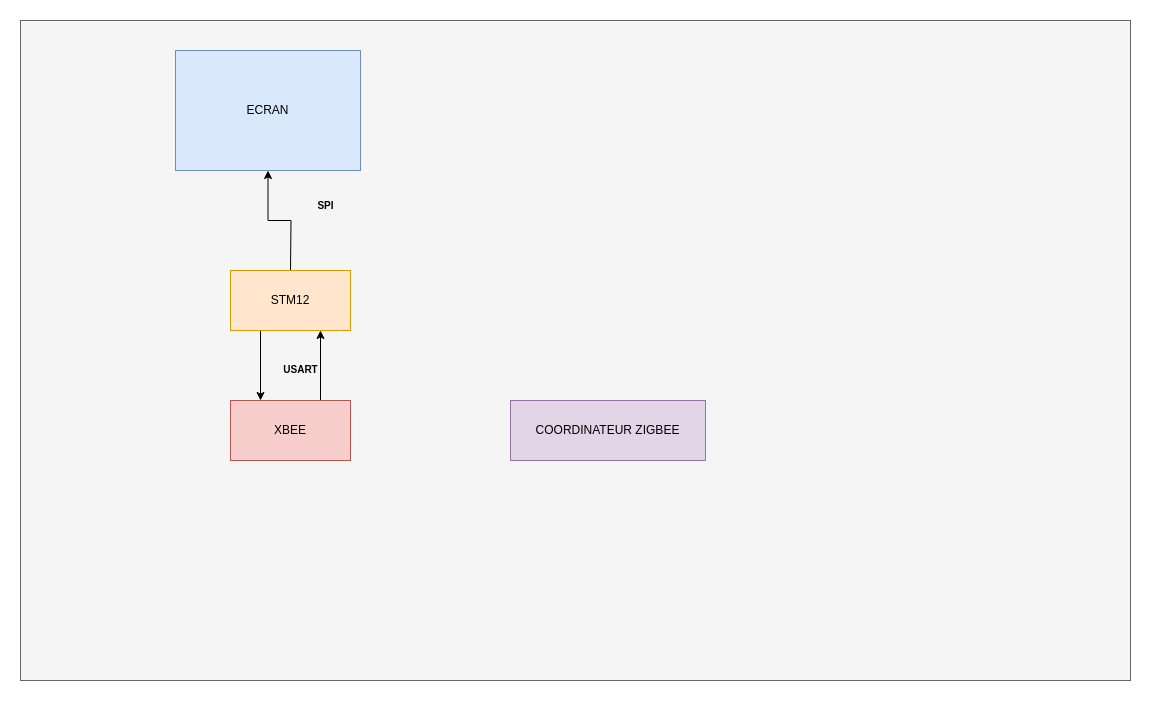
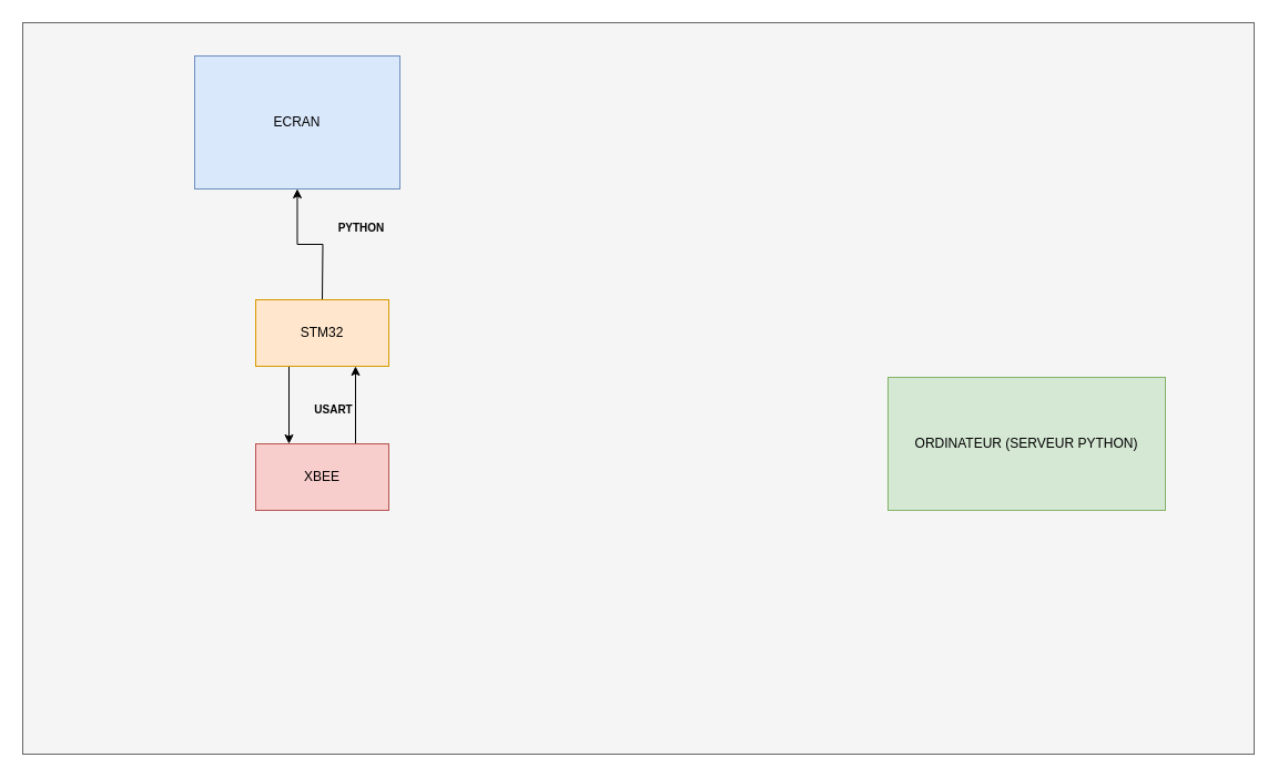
- <mxCell id="9" value="&lt;div style=&quot;font-size: 10px;&quot;&gt;SPI&lt;br&gt;&lt;/div&gt;" style="text;strokeColor=none;fillColor=none;html=1;fontSize=24;fontStyle=1;verticalAlign=middle;align=center;" parent="1" vertex="1"><mxGeometry x="300" y="190" width="50" height="30" as="geometry" /></mxCell>
+ <mxCell id="9" value="&lt;div style=&quot;font-size: 10px;&quot;&gt;PYTHON&lt;br&gt;&lt;/div&gt;" style="text;strokeColor=none;fillColor=none;html=1;fontSize=24;fontStyle=1;verticalAlign=middle;align=center;" parent="1" vertex="1"><mxGeometry x="300" y="190" width="50" height="30" as="geometry" /></mxCell>
- <mxCell id="5" value="STM12" style="rounded=0;whiteSpace=wrap;html=1;fillColor=#ffe6cc;strokeColor=#d79b00;" parent="1" vertex="1"><mxGeometry x="230" y="270" width="120" height="60" as="geometry" /></mxCell>
+ <mxCell id="5" value="STM32" style="rounded=0;whiteSpace=wrap;html=1;fillColor=#ffe6cc;strokeColor=#d79b00;" parent="1" vertex="1"><mxGeometry x="230" y="270" width="120" height="60" as="geometry" /></mxCell>
+ <mxCell id="11" value="ORDINATEUR (SERVEUR PYTHON)" style="rounded=0;whiteSpace=wrap;html=1;fillColor=#d5e8d4;strokeColor=#82b366;" vertex="1" parent="1"><mxGeometry x="800" y="340" width="250" height="120" as="geometry" /></mxCell>
- <mxCell id="12" value="COORDINATEUR ZIGBEE" style="rounded=0;whiteSpace=wrap;html=1;fillColor=#e1d5e7;strokeColor=#9673a6;" vertex="1" parent="1"><mxGeometry x="510" y="400" width="195" height="60" as="geometry" /></mxCell>
